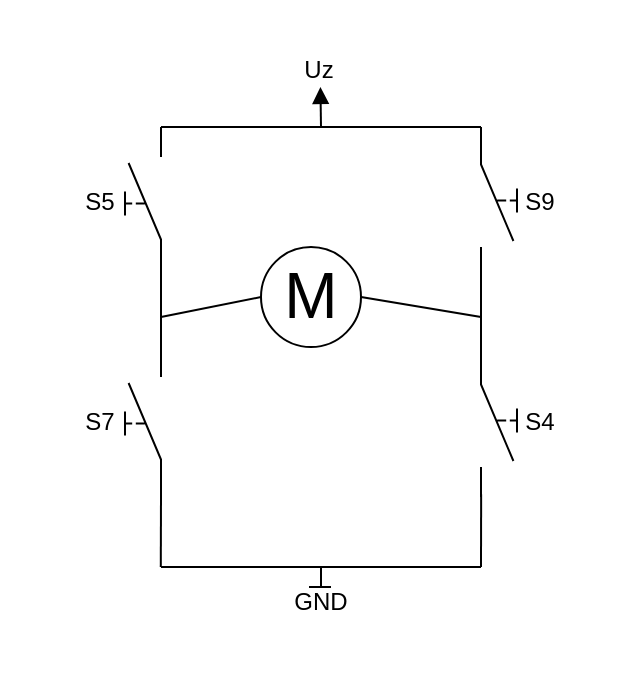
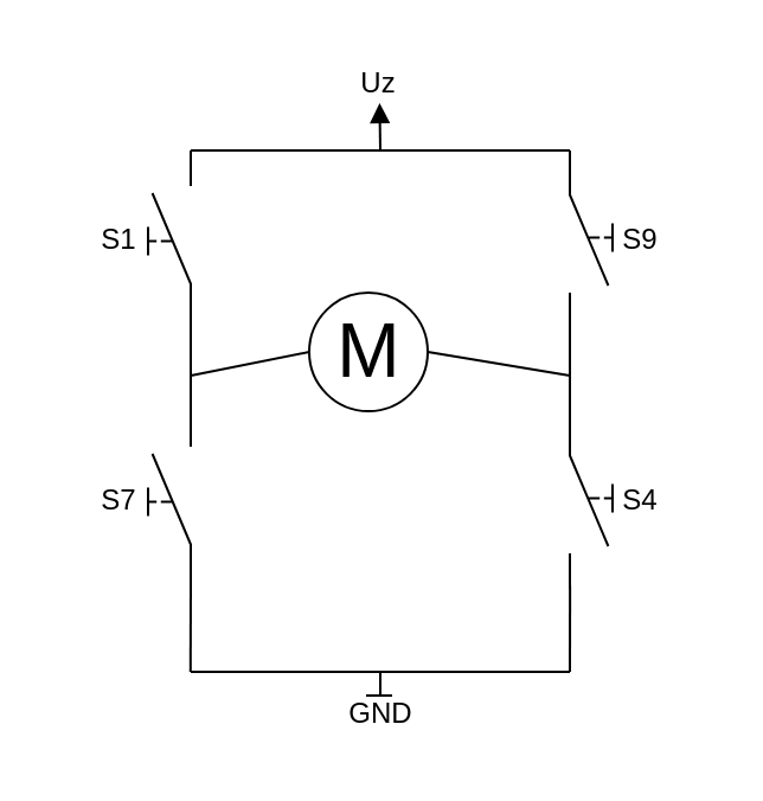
- <mxCell id="19" value="S5" style="text;html=1;strokeColor=none;fillColor=none;align=center;verticalAlign=middle;whiteSpace=wrap;rounded=0;" vertex="1" parent="1"><mxGeometry x="20" y="85.5" width="60" height="30" as="geometry" /></mxCell>
+ <mxCell id="19" value="S1" style="text;html=1;strokeColor=none;fillColor=none;align=center;verticalAlign=middle;whiteSpace=wrap;rounded=0;" vertex="1" parent="1"><mxGeometry x="20" y="85.5" width="60" height="30" as="geometry" /></mxCell>
